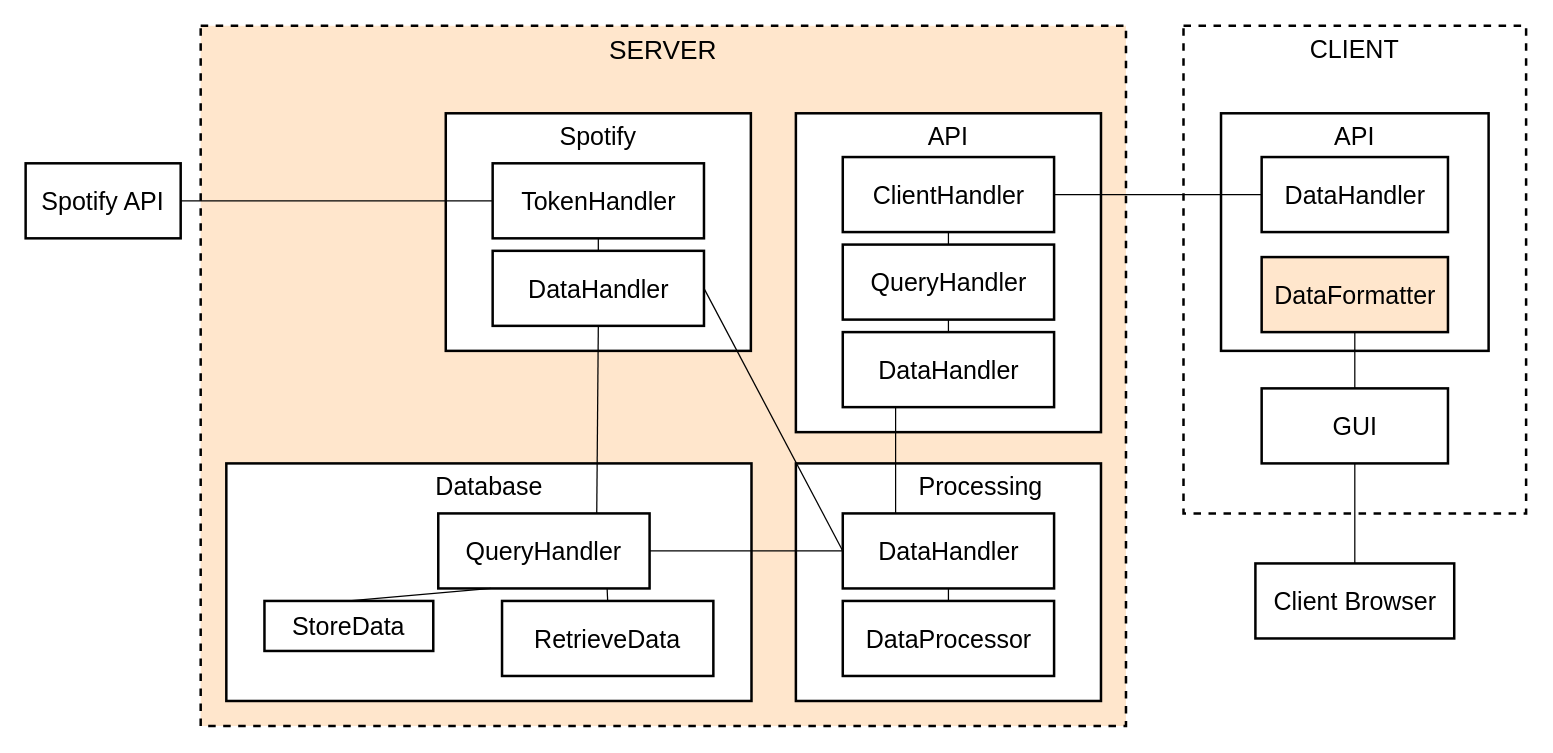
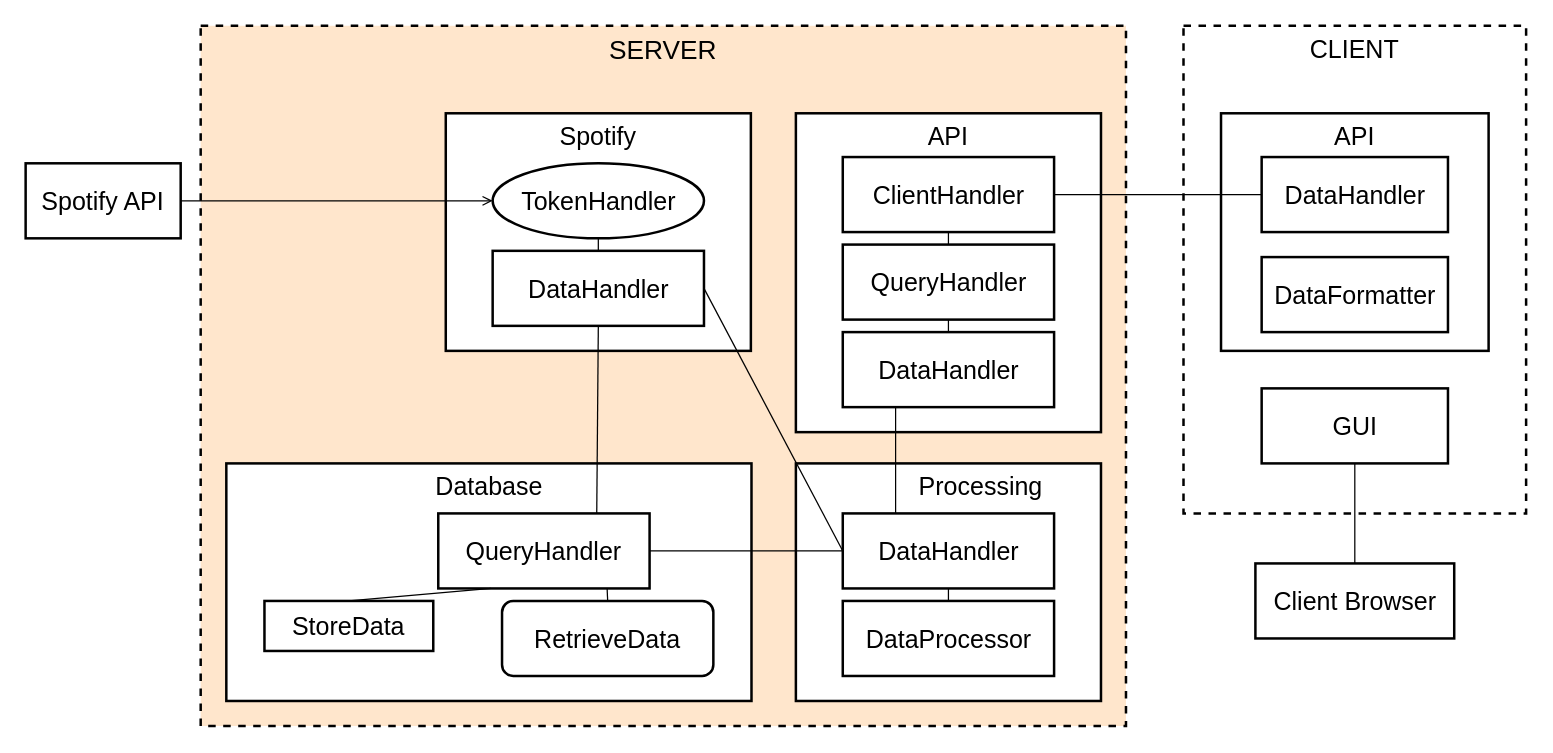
- <mxCell id="23" value="" style="endArrow=none;html=1;exitX=1;exitY=0.5;exitDx=0;exitDy=0;entryX=0;entryY=0.5;entryDx=0;entryDy=0;" edge="1" parent="1" source="4" target="14"><mxGeometry width="50" height="50" relative="1" as="geometry"><mxPoint x="616" y="390" as="sourcePoint" /><mxPoint x="666" y="340" as="targetPoint" /></mxGeometry></mxCell>
+ <mxCell id="23" value="" style="endArrow=open;html=1;exitX=1;exitY=0.5;exitDx=0;exitDy=0;entryX=0;entryY=0.5;entryDx=0;entryDy=0;" edge="1" parent="1" source="4" target="14"><mxGeometry width="50" height="50" relative="1" as="geometry"><mxPoint x="616" y="390" as="sourcePoint" /><mxPoint x="666" y="340" as="targetPoint" /></mxGeometry></mxCell>
- <mxCell id="14" value="TokenHandler" style="rounded=0;whiteSpace=wrap;html=1;strokeWidth=2;fontSize=20;" parent="1" vertex="1"><mxGeometry x="393.5" y="130" width="169" height="60" as="geometry" /></mxCell>
+ <mxCell id="14" value="TokenHandler" style="ellipse;whiteSpace=wrap;html=1;strokeWidth=2;fontSize=20;" parent="1" vertex="1"><mxGeometry x="393.5" y="130" width="169" height="60" as="geometry" /></mxCell>
- <mxCell id="13" value="DataFormatter" style="rounded=0;whiteSpace=wrap;html=1;strokeWidth=2;fontSize=20;verticalAlign=middle;fillColor=#ffe6cc;" parent="1" vertex="1"><mxGeometry x="1008.5" y="205" width="149" height="60" as="geometry" /></mxCell>
+ <mxCell id="13" value="DataFormatter" style="rounded=0;whiteSpace=wrap;html=1;strokeWidth=2;fontSize=20;verticalAlign=middle;" parent="1" vertex="1"><mxGeometry x="1008.5" y="205" width="149" height="60" as="geometry" /></mxCell>
- <mxCell id="35" value="" style="endArrow=none;html=1;entryX=0.5;entryY=1;entryDx=0;entryDy=0;exitX=0.5;exitY=0;exitDx=0;exitDy=0;" edge="1" parent="1" source="10" target="13"><mxGeometry width="50" height="50" relative="1" as="geometry"><mxPoint x="630" y="390" as="sourcePoint" /><mxPoint x="680" y="340" as="targetPoint" /></mxGeometry></mxCell>
- <mxCell id="17" value="RetrieveData" style="rounded=0;whiteSpace=wrap;html=1;strokeWidth=2;fontSize=20;" parent="1" vertex="1"><mxGeometry x="401" y="480" width="169" height="60" as="geometry" /></mxCell>
+ <mxCell id="17" value="RetrieveData" style="whiteSpace=wrap;html=1;strokeWidth=2;fontSize=20;rounded=1;" parent="1" vertex="1"><mxGeometry x="401" y="480" width="169" height="60" as="geometry" /></mxCell>
